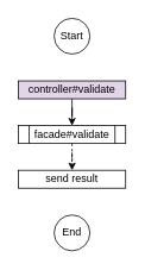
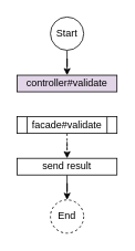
+ <mxCell id="2" style="edgeStyle=orthogonalEdgeStyle;rounded=0;orthogonalLoop=1;jettySize=auto;html=1;entryX=0.5;entryY=0;entryDx=0;entryDy=0;" edge="1" parent="1" source="3" target="5"><mxGeometry relative="1" as="geometry" /></mxCell>
- <mxCell id="4" style="edgeStyle=orthogonalEdgeStyle;rounded=0;orthogonalLoop=1;jettySize=auto;html=1;" edge="1" parent="1" source="5" target="7"><mxGeometry relative="1" as="geometry"><mxPoint x="80" y="140" as="targetPoint" /></mxGeometry></mxCell>
+ <mxCell id="8" style="edgeStyle=orthogonalEdgeStyle;rounded=0;orthogonalLoop=1;jettySize=auto;html=1;entryX=0.5;entryY=0;entryDx=0;entryDy=0;" edge="1" parent="1" source="9" target="10"><mxGeometry relative="1" as="geometry"><mxPoint x="80" y="250" as="targetPoint" /></mxGeometry></mxCell>
- <mxCell id="10" value="End" style="ellipse;whiteSpace=wrap;html=1;aspect=fixed;" vertex="1" parent="1"><mxGeometry x="60" y="240" width="40" height="40" as="geometry" /></mxCell>
+ <mxCell id="10" value="End" style="ellipse;whiteSpace=wrap;html=1;aspect=fixed;dashed=1;" vertex="1" parent="1"><mxGeometry x="60" y="240" width="40" height="40" as="geometry" /></mxCell>
